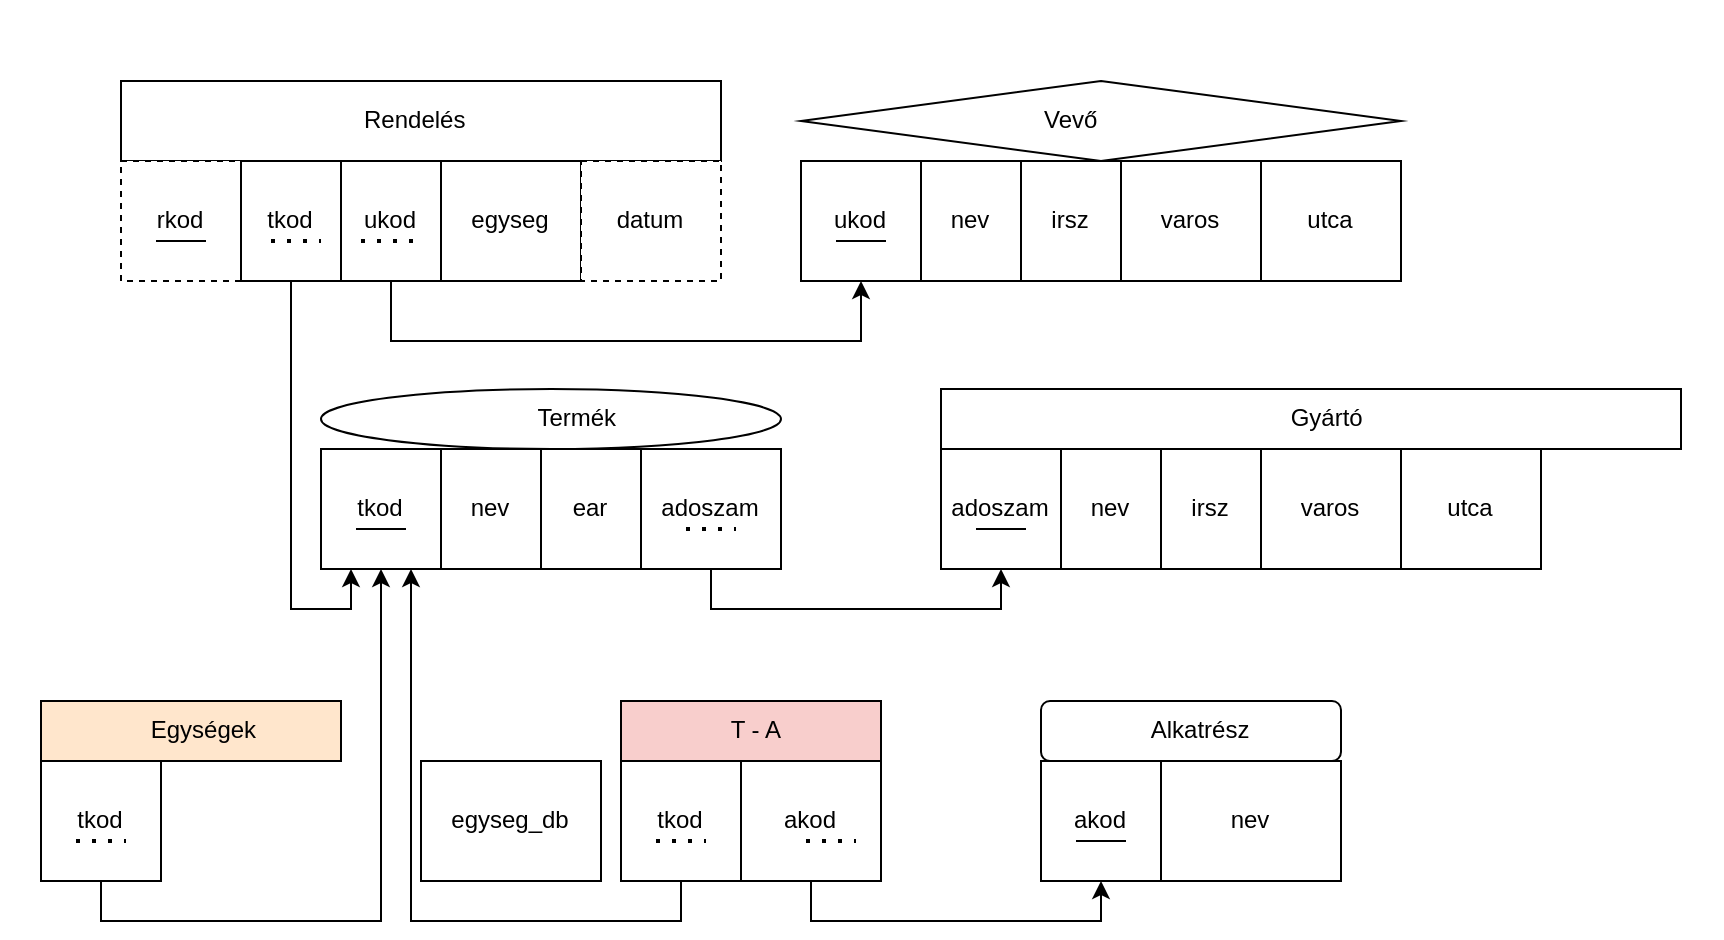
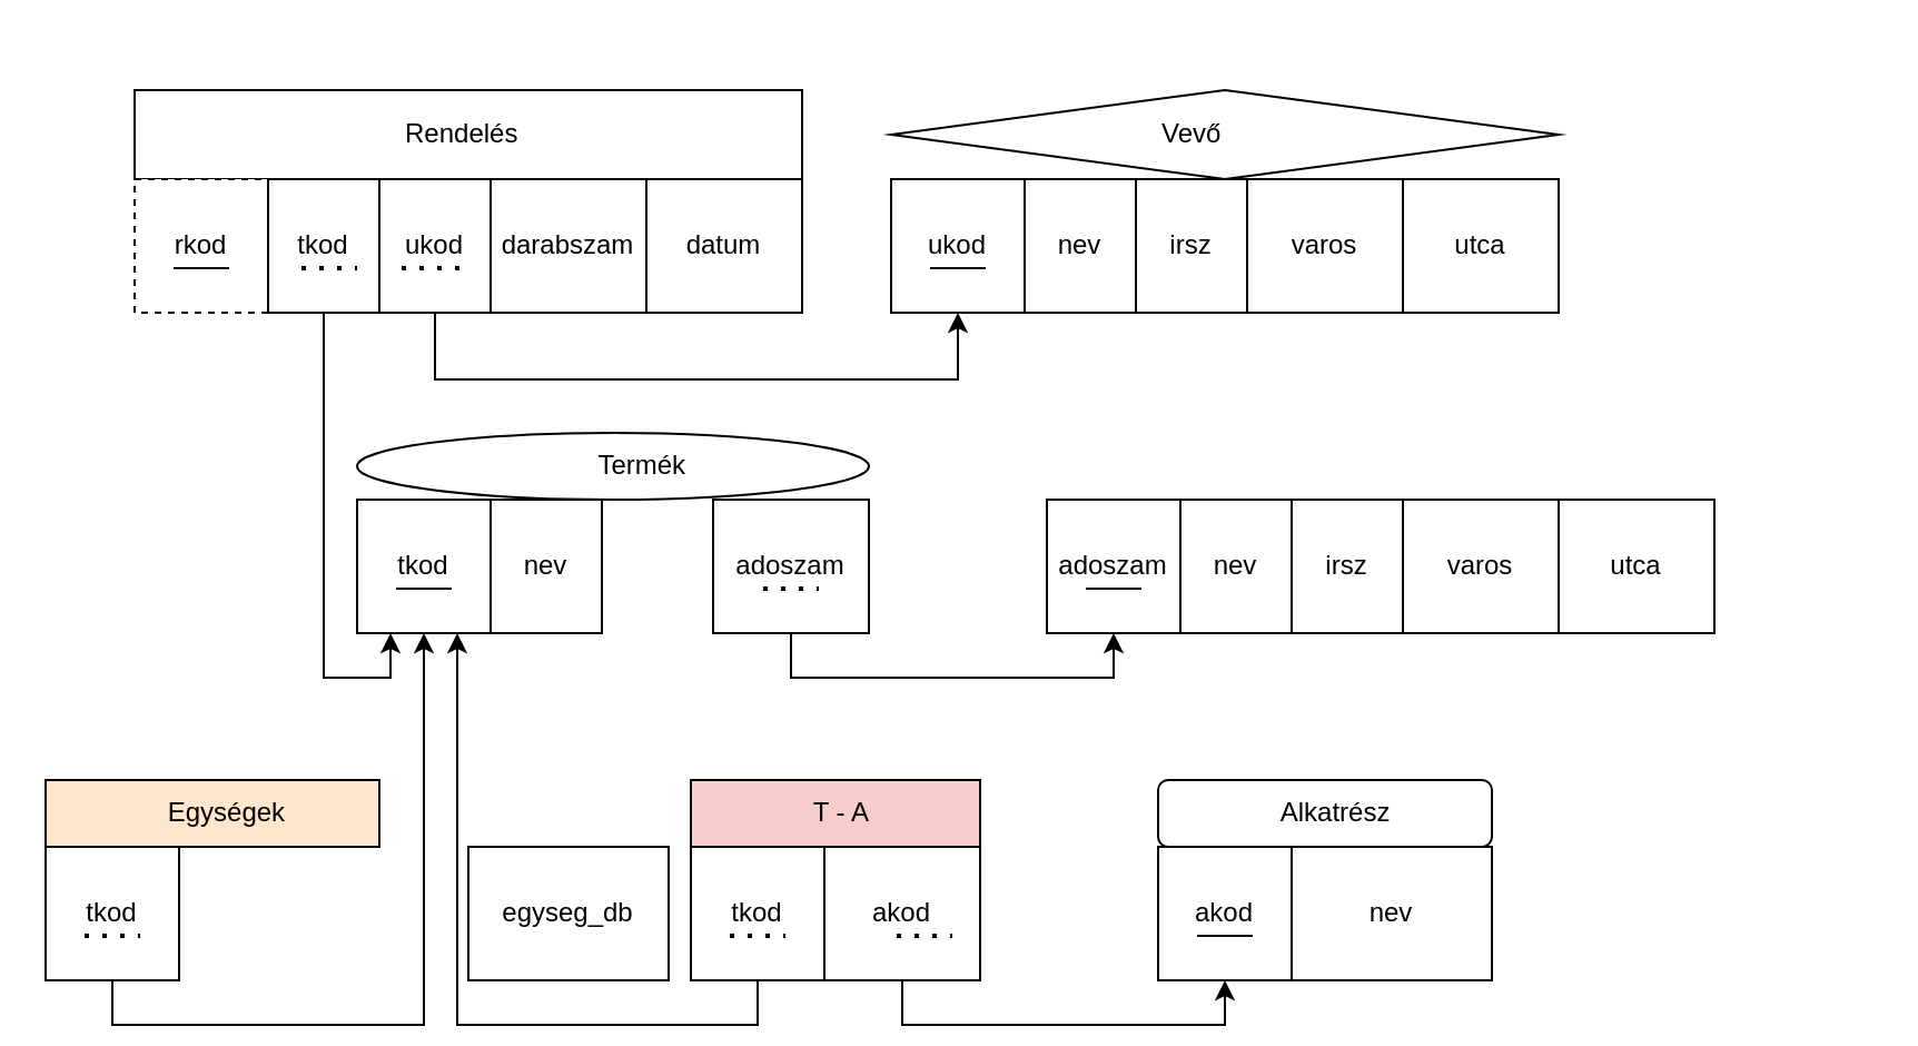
- <mxCell id="8" value="egyseg" style="rounded=0;whiteSpace=wrap;html=1;" parent="2" vertex="1"><mxGeometry x="160" y="60" width="70" height="60" as="geometry" /></mxCell>
+ <mxCell id="8" value="darabszam" style="rounded=0;whiteSpace=wrap;html=1;" parent="2" vertex="1"><mxGeometry x="160" y="60" width="70" height="60" as="geometry" /></mxCell>
- <mxCell id="9" value="datum" style="rounded=0;whiteSpace=wrap;html=1;dashed=1;" parent="2" vertex="1"><mxGeometry x="230" y="60" width="70" height="60" as="geometry" /></mxCell>
+ <mxCell id="9" value="datum" style="rounded=0;whiteSpace=wrap;html=1;" parent="2" vertex="1"><mxGeometry x="230" y="60" width="70" height="60" as="geometry" /></mxCell>
- <mxCell id="29" value="&lt;blockquote style=&quot;margin: 0 0 0 40px; border: none; padding: 0px;&quot;&gt;&lt;blockquote style=&quot;margin: 0 0 0 40px; border: none; padding: 0px;&quot;&gt;&lt;blockquote style=&quot;margin: 0 0 0 40px; border: none; padding: 0px;&quot;&gt;&lt;span style=&quot;white-space: pre;&quot;&gt;&#09;&lt;/span&gt;&lt;span style=&quot;white-space: pre;&quot;&gt;&#09;&lt;/span&gt;Gyártó&lt;/blockquote&gt;&lt;/blockquote&gt;&lt;/blockquote&gt;" style="rounded=0;whiteSpace=wrap;html=1;align=left;" vertex="1" parent="1"><mxGeometry x="470" y="194" width="370" height="30" as="geometry" /></mxCell>
- <mxCell id="23" value="ear" style="rounded=0;whiteSpace=wrap;html=1;" vertex="1" parent="1"><mxGeometry x="270" y="224" width="50" height="60" as="geometry" /></mxCell>
